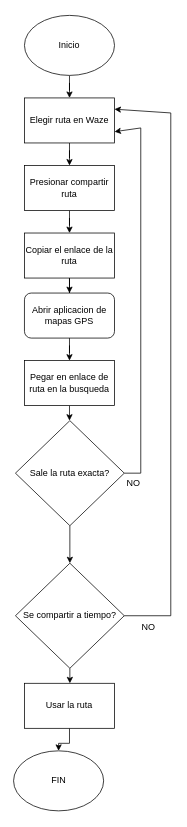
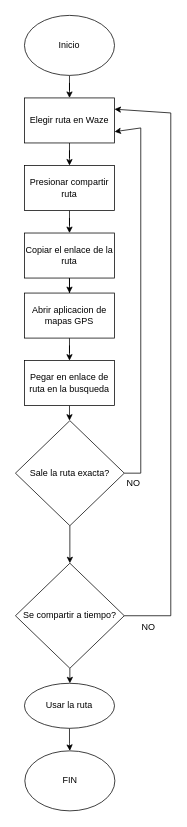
- <mxCell id="11" value="Abrir aplicacion de mapas GPS" style="whiteSpace=wrap;html=1;rounded=1;" vertex="1" parent="1"><mxGeometry x="32" y="390" width="120" height="60" as="geometry" /></mxCell>
+ <mxCell id="11" value="Abrir aplicacion de mapas GPS" style="rounded=0;whiteSpace=wrap;html=1;" vertex="1" parent="1"><mxGeometry x="32" y="390" width="120" height="60" as="geometry" /></mxCell>
- <mxCell id="27" value="Usar la ruta" style="rounded=0;whiteSpace=wrap;html=1;" vertex="1" parent="1"><mxGeometry x="32" y="910" width="120" height="60" as="geometry" /></mxCell>
+ <mxCell id="27" value="Usar la ruta" style="ellipse;whiteSpace=wrap;html=1;" vertex="1" parent="1"><mxGeometry x="32" y="910" width="120" height="60" as="geometry" /></mxCell>
- <mxCell id="28" value="FIN" style="ellipse;whiteSpace=wrap;html=1;" vertex="1" parent="1"><mxGeometry x="17.5" y="1000" width="120" height="80" as="geometry" /></mxCell>
+ <mxCell id="28" value="FIN" style="ellipse;whiteSpace=wrap;html=1;" vertex="1" parent="1"><mxGeometry x="32.5" y="1000" width="120" height="80" as="geometry" /></mxCell>
